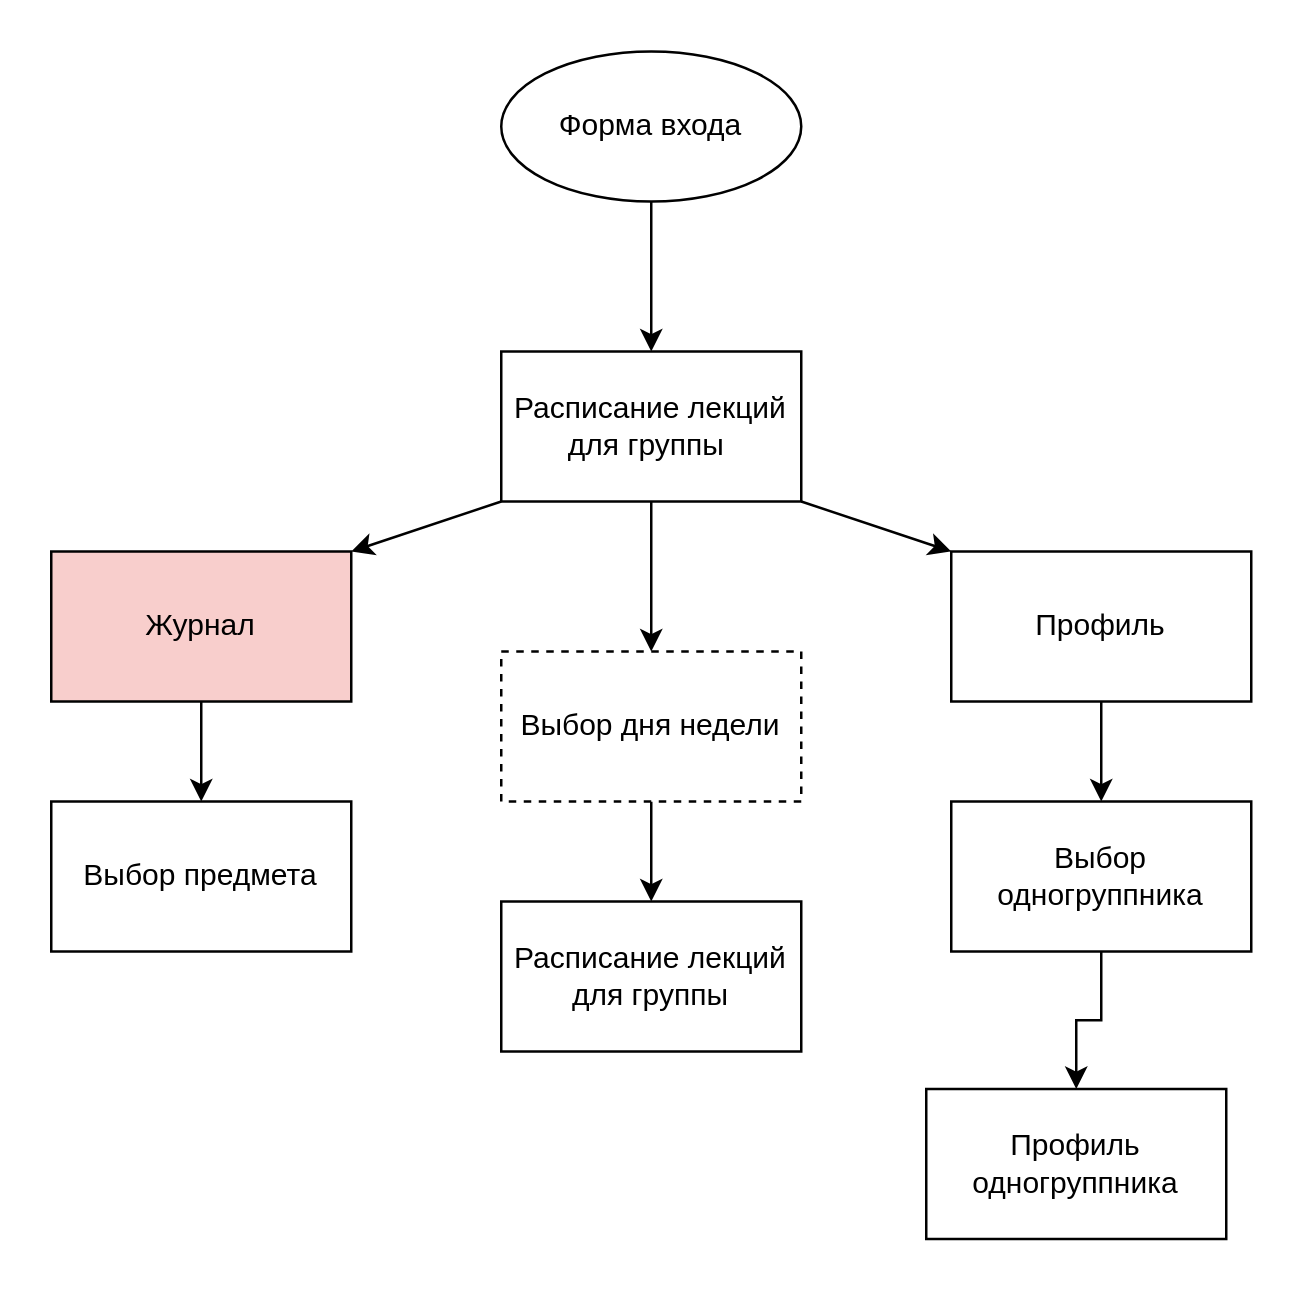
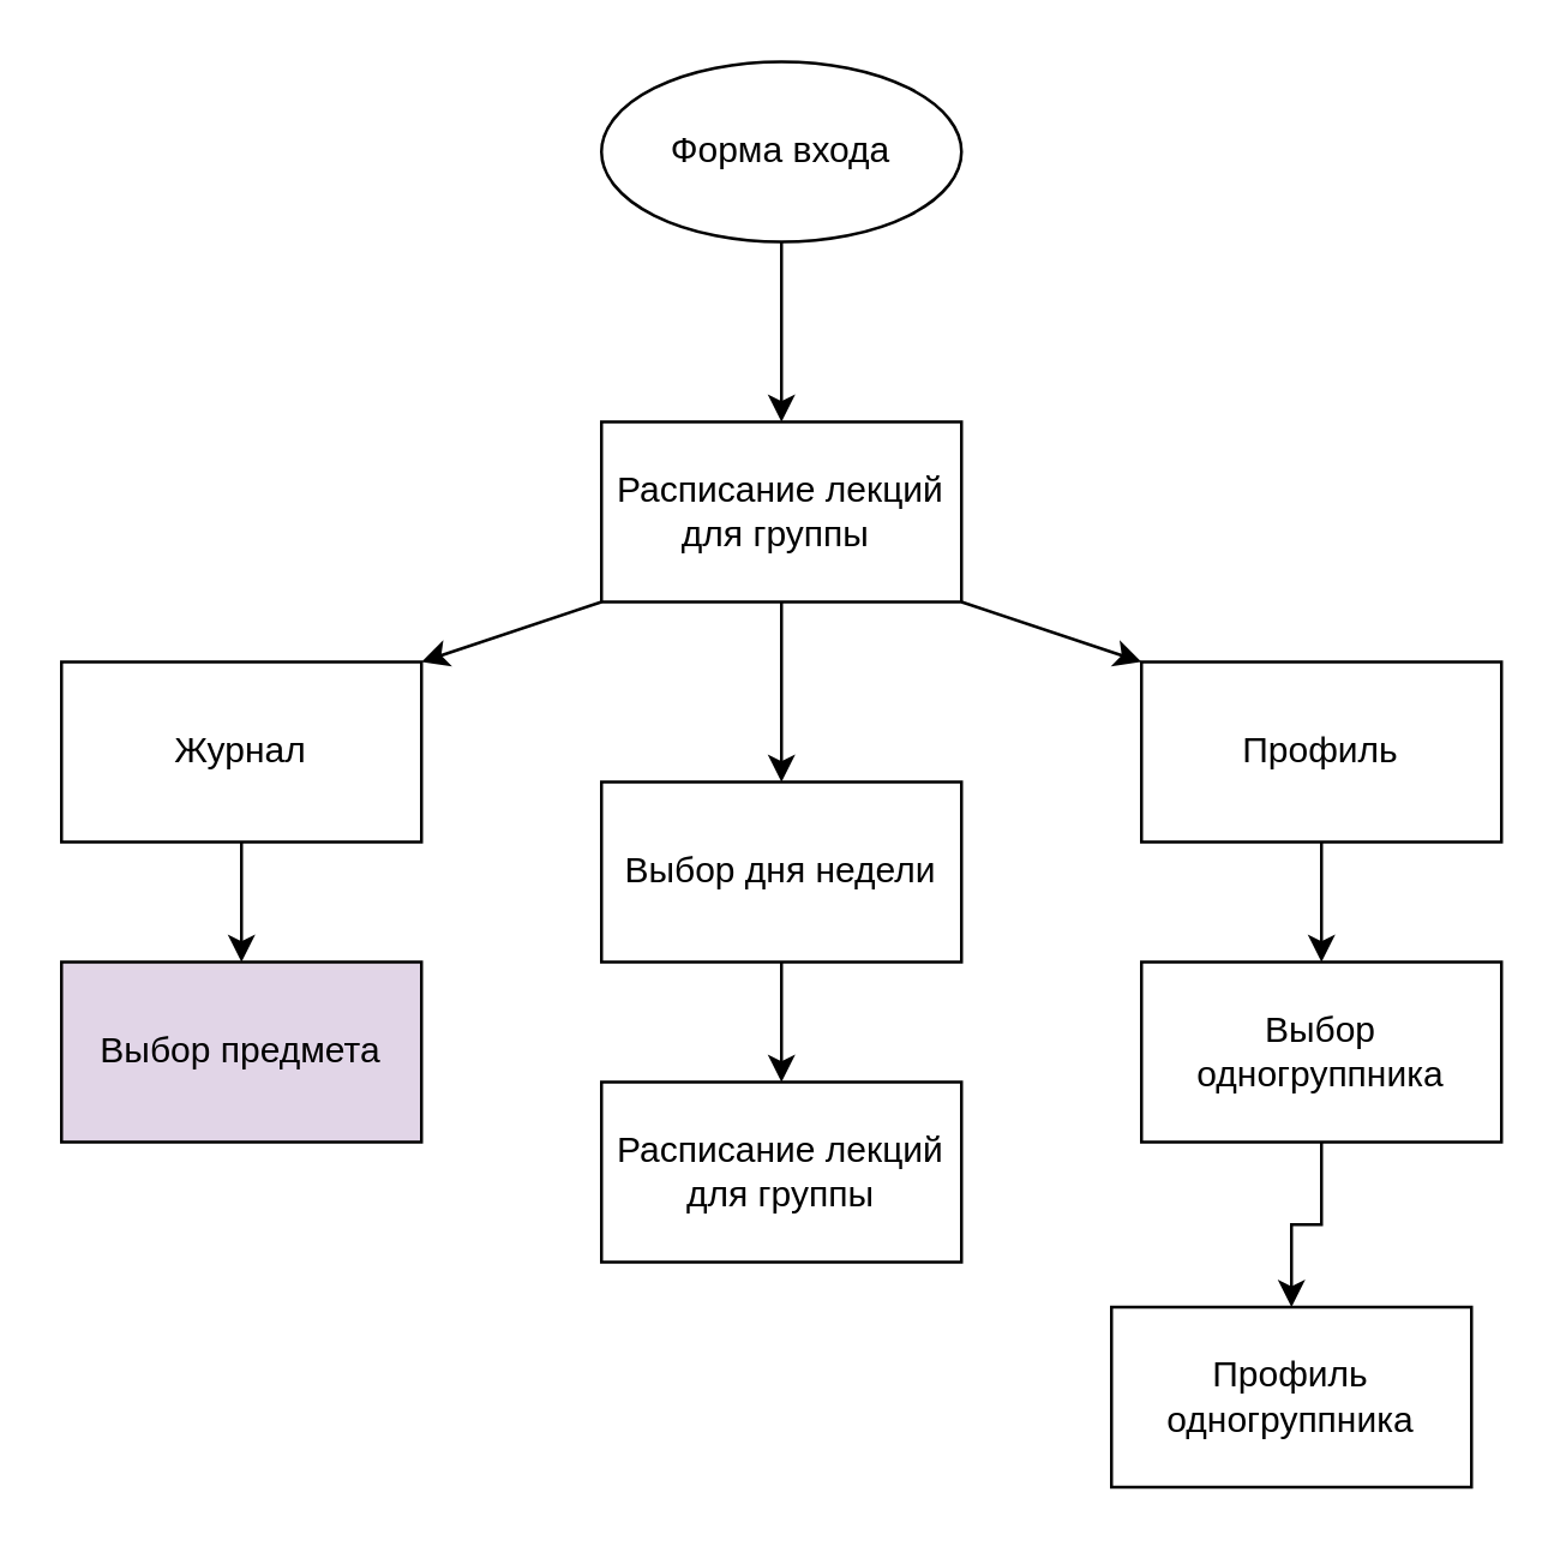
- <mxCell id="7" value="Журнал" style="rounded=0;whiteSpace=wrap;html=1;fillColor=#f8cecc;" vertex="1" parent="1"><mxGeometry x="20" y="220" width="120" height="60" as="geometry" /></mxCell>
+ <mxCell id="7" value="Журнал" style="rounded=0;whiteSpace=wrap;html=1;" vertex="1" parent="1"><mxGeometry x="20" y="220" width="120" height="60" as="geometry" /></mxCell>
- <mxCell id="13" value="Выбор дня недели" style="rounded=0;whiteSpace=wrap;html=1;dashed=1;" vertex="1" parent="1"><mxGeometry x="200" y="260" width="120" height="60" as="geometry" /></mxCell>
+ <mxCell id="13" value="Выбор дня недели" style="rounded=0;whiteSpace=wrap;html=1;" vertex="1" parent="1"><mxGeometry x="200" y="260" width="120" height="60" as="geometry" /></mxCell>
- <mxCell id="14" value="Выбор предмета" style="rounded=0;whiteSpace=wrap;html=1;" vertex="1" parent="1"><mxGeometry x="20" y="320" width="120" height="60" as="geometry" /></mxCell>
+ <mxCell id="14" value="Выбор предмета" style="rounded=0;whiteSpace=wrap;html=1;fillColor=#e1d5e7;" vertex="1" parent="1"><mxGeometry x="20" y="320" width="120" height="60" as="geometry" /></mxCell>
